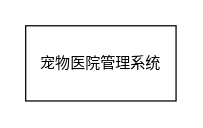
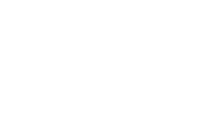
- <mxCell id="2" value="宠物医院管理系统" style="rounded=0;whiteSpace=wrap;html=1;" vertex="1" parent="1"><mxGeometry x="20" y="20" width="120" height="60" as="geometry" /></mxCell>
